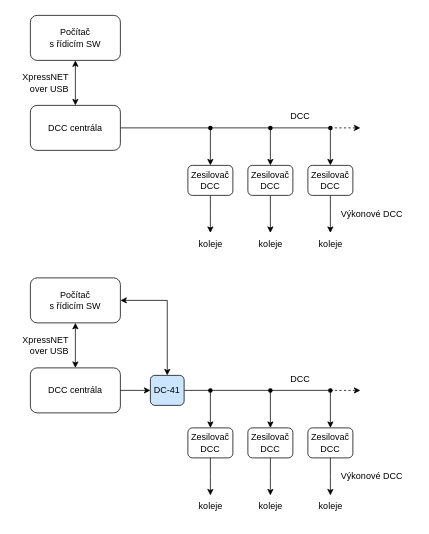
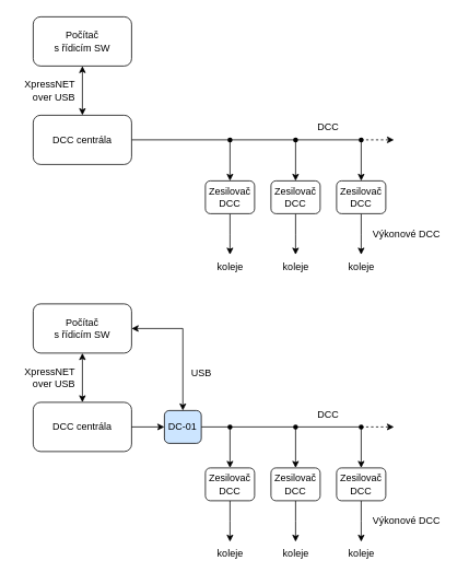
+ <mxCell id="25" value="USB" style="text;html=1;align=center;verticalAlign=middle;resizable=0;points=[];autosize=1;strokeColor=none;fillColor=none;" vertex="1" parent="1"><mxGeometry x="220" y="440" width="50" height="30" as="geometry" /></mxCell>
- <mxCell id="24" value="DC-41" style="rounded=1;whiteSpace=wrap;html=1;fillColor=#CCE5FF;" vertex="1" parent="1"><mxGeometry x="200" y="500" width="45" height="40" as="geometry" /></mxCell>
+ <mxCell id="24" value="DC-01" style="rounded=1;whiteSpace=wrap;html=1;fillColor=#CCE5FF;" vertex="1" parent="1"><mxGeometry x="200" y="500" width="45" height="40" as="geometry" /></mxCell>
